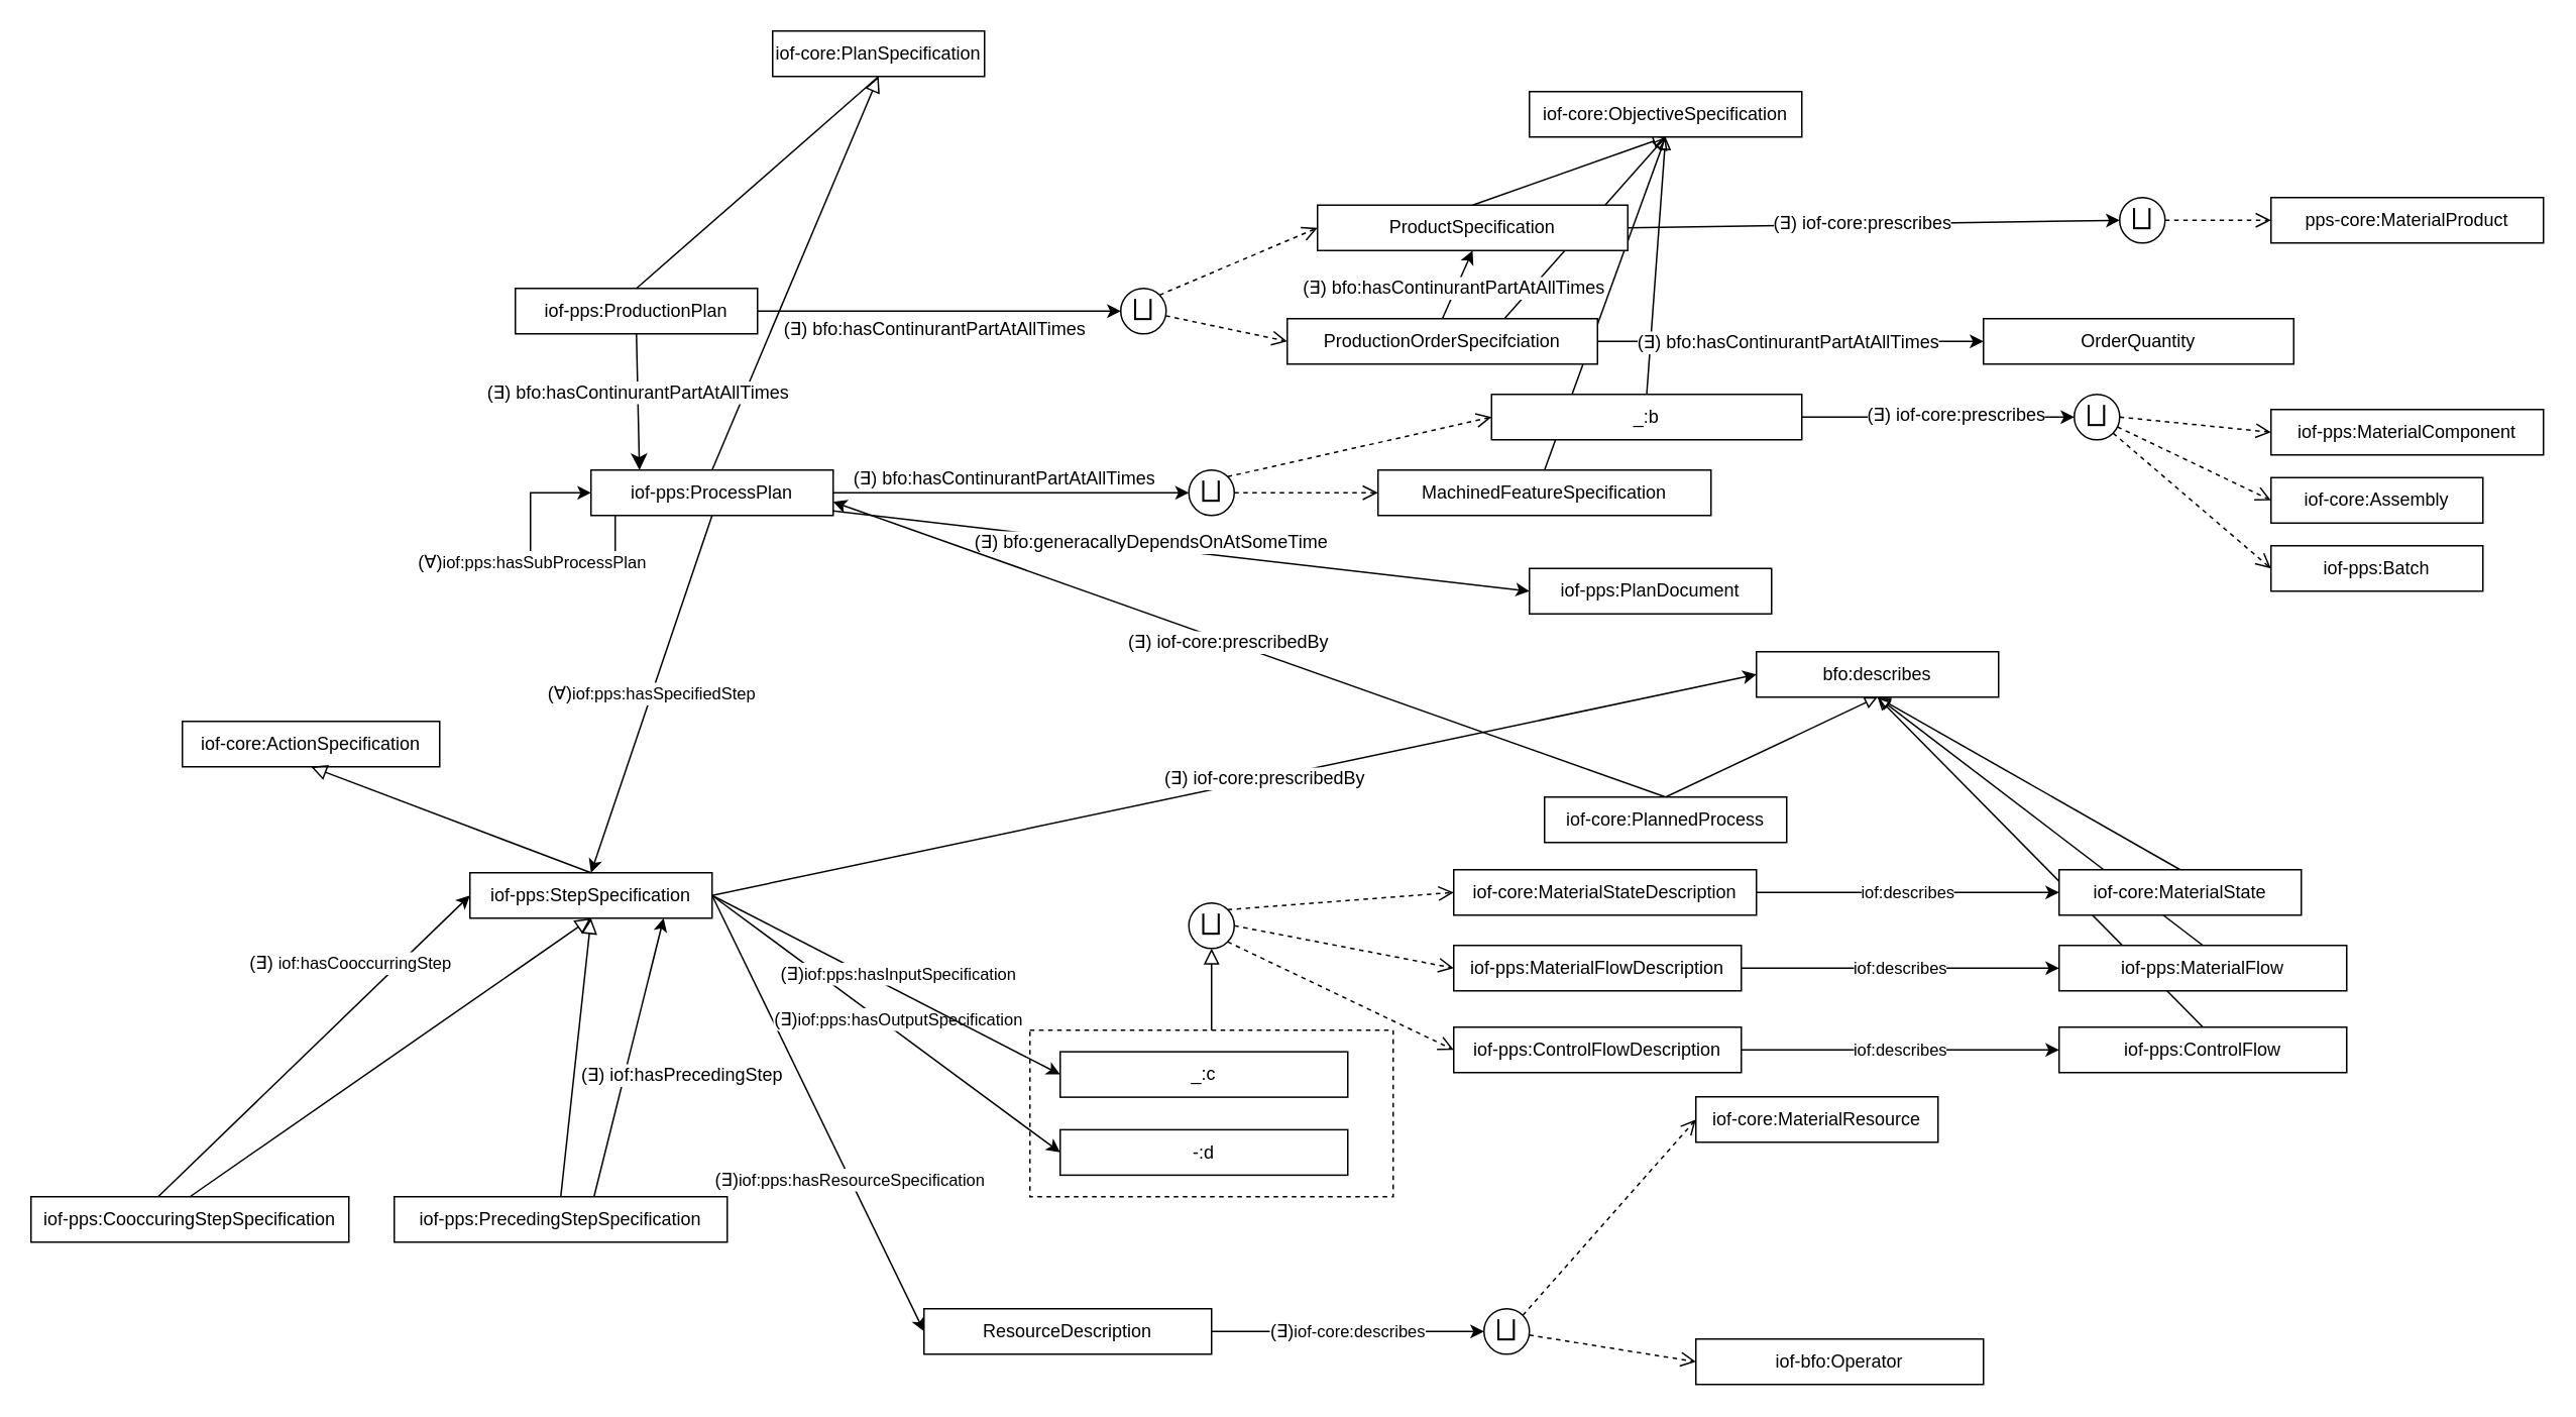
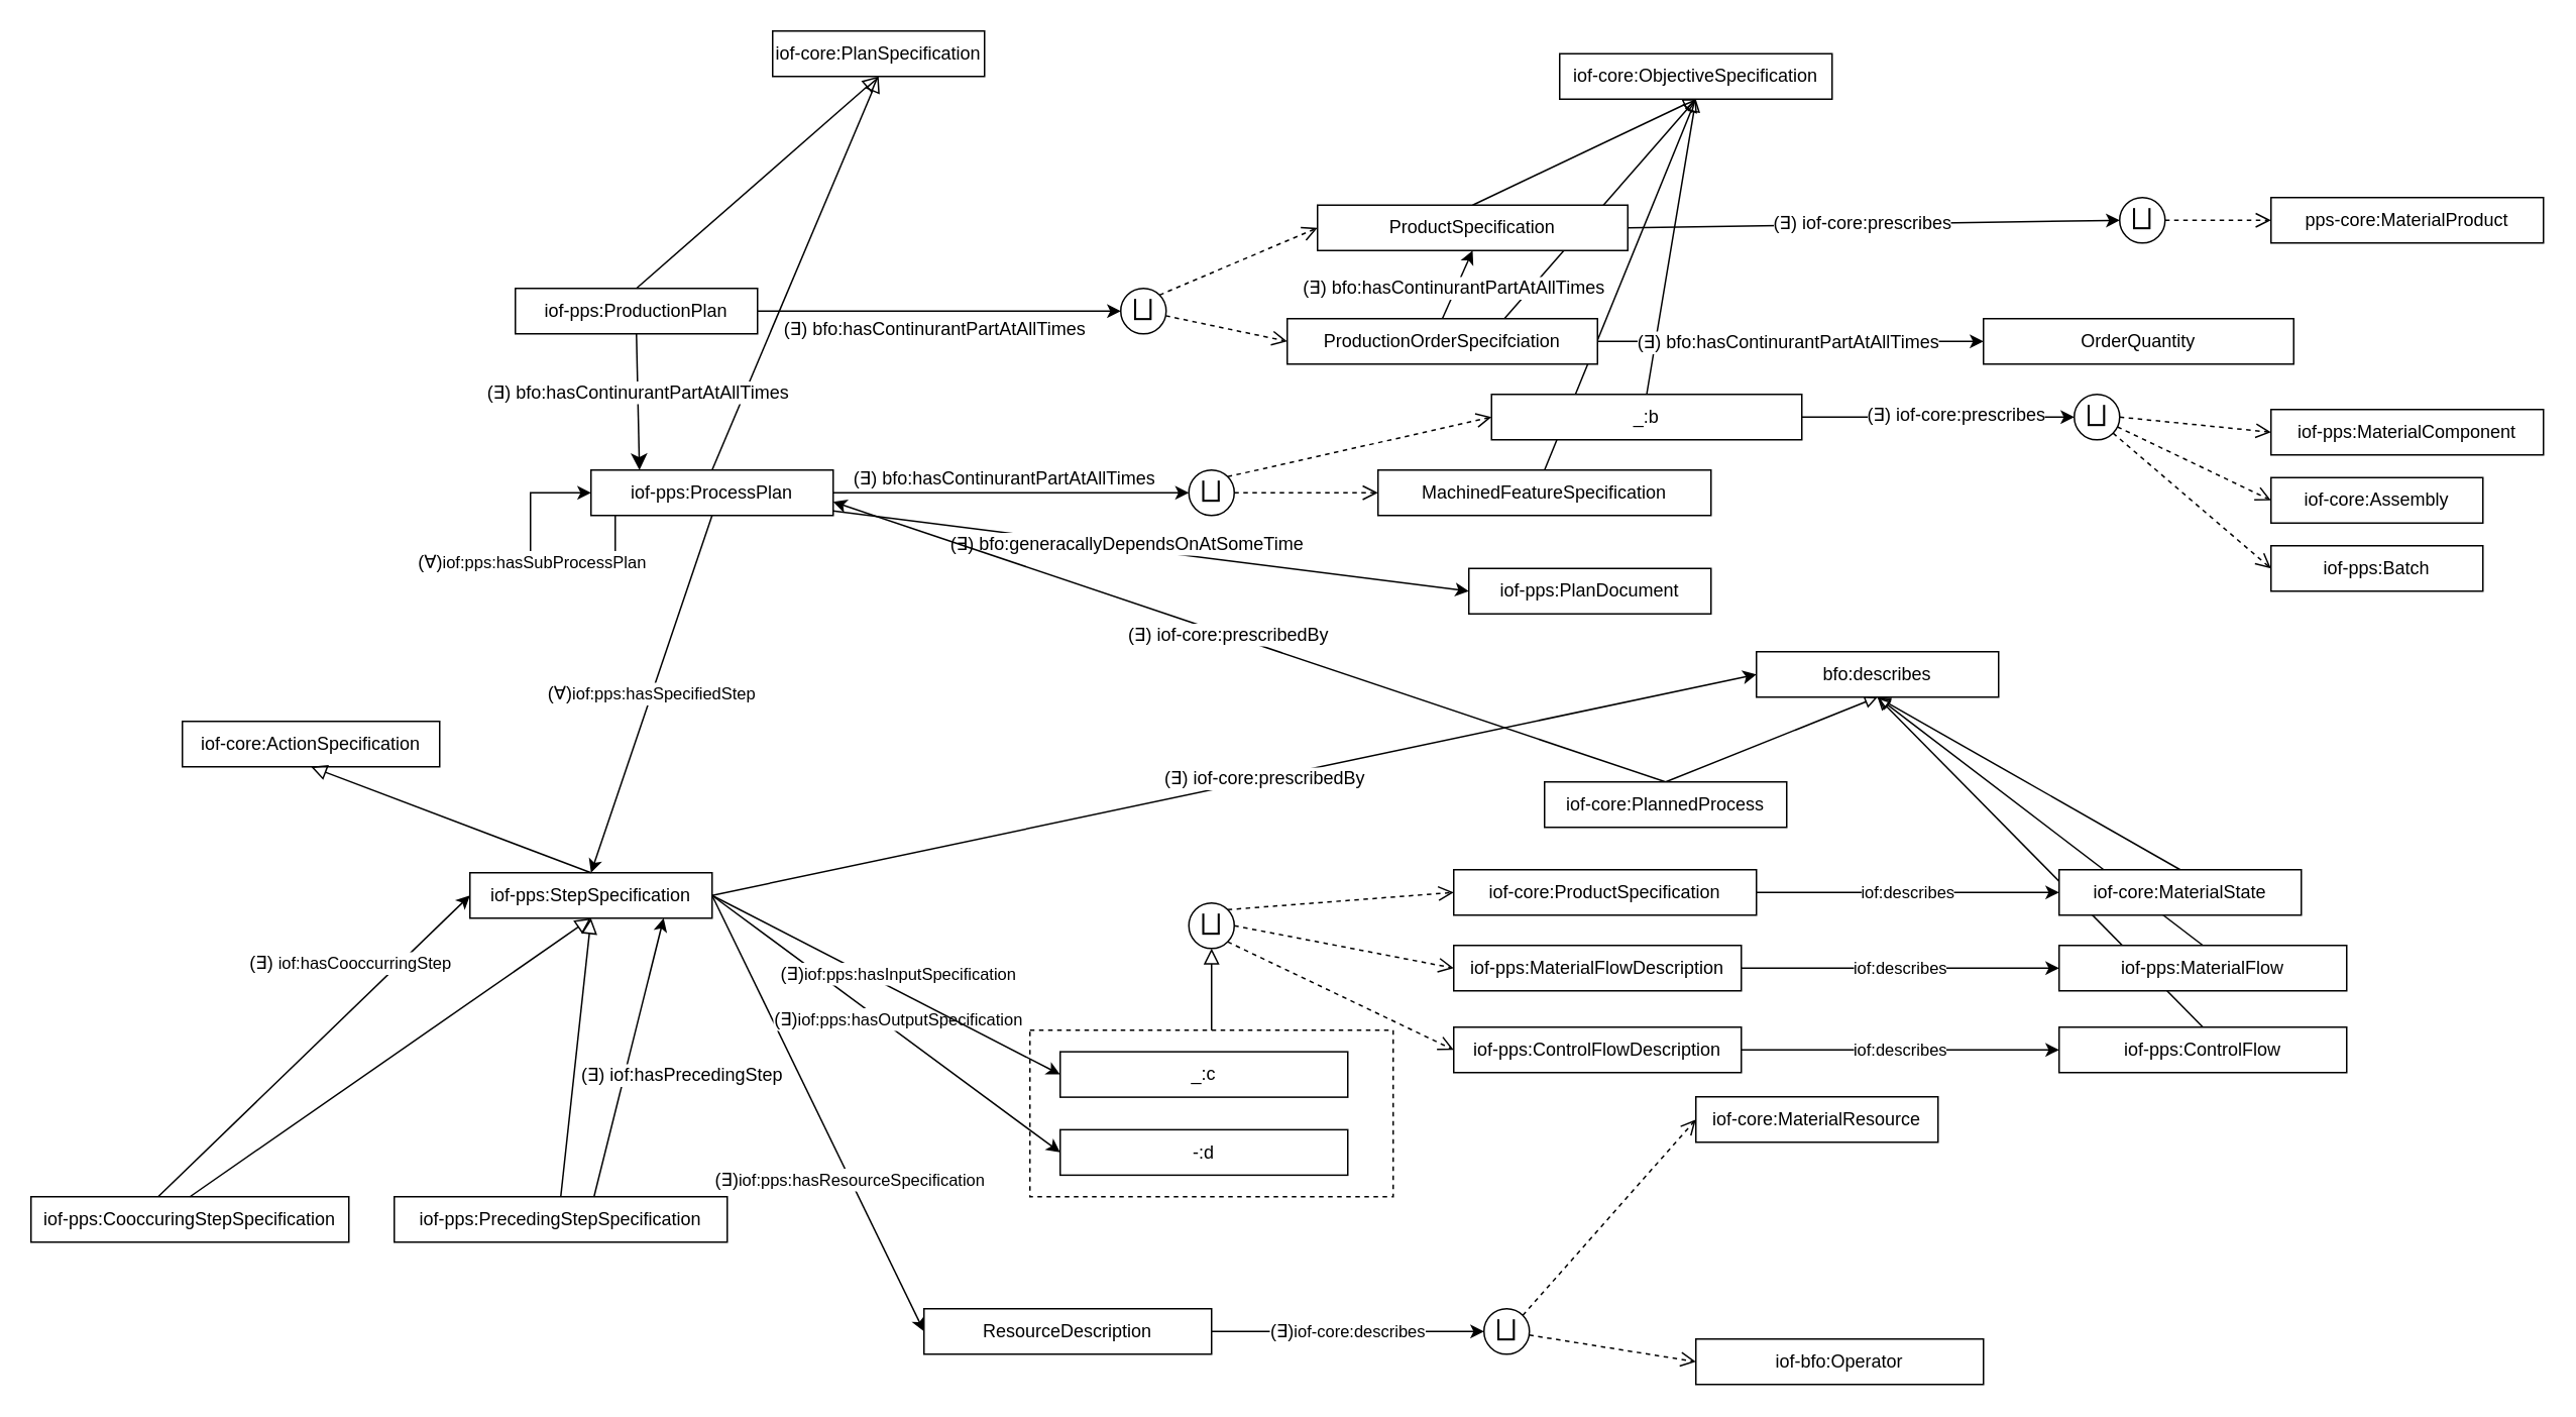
- <mxCell id="16" value="" style="endArrow=none;html=1;fontColor=#000099;exitX=0.5;exitY=0;exitDx=0;exitDy=0;endFill=0;entryX=0.5;entryY=1;entryDx=0;entryDy=0;endSize=8;arcSize=0;rounded=0;" parent="1" source="15" target="10" edge="1"><mxGeometry width="50" height="50" relative="1" as="geometry"><mxPoint x="760" y="200" as="sourcePoint" /><mxPoint x="760" y="130" as="targetPoint" /></mxGeometry></mxCell>
+ <mxCell id="16" value="" style="endArrow=block;html=1;fontColor=#000099;exitX=0.5;exitY=0;exitDx=0;exitDy=0;endFill=0;entryX=0.5;entryY=1;entryDx=0;entryDy=0;endSize=8;arcSize=0;rounded=0;" parent="1" source="15" target="10" edge="1"><mxGeometry width="50" height="50" relative="1" as="geometry"><mxPoint x="760" y="200" as="sourcePoint" /><mxPoint x="760" y="130" as="targetPoint" /></mxGeometry></mxCell>
- <mxCell id="63" value="iof-core:ObjectiveSpecification" style="rounded=0;whiteSpace=wrap;html=1;snapToPoint=1;points=[[0.1,0],[0.2,0],[0.3,0],[0.4,0],[0.5,0],[0.6,0],[0.7,0],[0.8,0],[0.9,0],[0,0.1],[0,0.3],[0,0.5],[0,0.7],[0,0.9],[0.1,1],[0.2,1],[0.3,1],[0.4,1],[0.5,1],[0.6,1],[0.7,1],[0.8,1],[0.9,1],[1,0.1],[1,0.3],[1,0.5],[1,0.7],[1,0.9]];" parent="1" vertex="1"><mxGeometry x="1010" y="60" width="180" height="30" as="geometry" /></mxCell>
+ <mxCell id="63" value="iof-core:ObjectiveSpecification" style="rounded=0;whiteSpace=wrap;html=1;snapToPoint=1;points=[[0.1,0],[0.2,0],[0.3,0],[0.4,0],[0.5,0],[0.6,0],[0.7,0],[0.8,0],[0.9,0],[0,0.1],[0,0.3],[0,0.5],[0,0.7],[0,0.9],[0.1,1],[0.2,1],[0.3,1],[0.4,1],[0.5,1],[0.6,1],[0.7,1],[0.8,1],[0.9,1],[1,0.1],[1,0.3],[1,0.5],[1,0.7],[1,0.9]];" parent="1" vertex="1"><mxGeometry x="1030" y="35" width="180" height="30" as="geometry" /></mxCell>
- <mxCell id="19" value="iof-pps:PlanDocument" style="rounded=0;whiteSpace=wrap;html=1;snapToPoint=1;points=[[0.1,0],[0.2,0],[0.3,0],[0.4,0],[0.5,0],[0.6,0],[0.7,0],[0.8,0],[0.9,0],[0,0.1],[0,0.3],[0,0.5],[0,0.7],[0,0.9],[0.1,1],[0.2,1],[0.3,1],[0.4,1],[0.5,1],[0.6,1],[0.7,1],[0.8,1],[0.9,1],[1,0.1],[1,0.3],[1,0.5],[1,0.7],[1,0.9]];" parent="1" vertex="1"><mxGeometry x="1010" y="375" width="160" height="30" as="geometry" /></mxCell>
+ <mxCell id="19" value="iof-pps:PlanDocument" style="rounded=0;whiteSpace=wrap;html=1;snapToPoint=1;points=[[0.1,0],[0.2,0],[0.3,0],[0.4,0],[0.5,0],[0.6,0],[0.7,0],[0.8,0],[0.9,0],[0,0.1],[0,0.3],[0,0.5],[0,0.7],[0,0.9],[0.1,1],[0.2,1],[0.3,1],[0.4,1],[0.5,1],[0.6,1],[0.7,1],[0.8,1],[0.9,1],[1,0.1],[1,0.3],[1,0.5],[1,0.7],[1,0.9]];" parent="1" vertex="1"><mxGeometry x="970" y="375" width="160" height="30" as="geometry" /></mxCell>
- <mxCell id="36" value="iof-core:PlannedProcess" style="rounded=0;whiteSpace=wrap;html=1;snapToPoint=1;points=[[0.1,0],[0.2,0],[0.3,0],[0.4,0],[0.5,0],[0.6,0],[0.7,0],[0.8,0],[0.9,0],[0,0.1],[0,0.3],[0,0.5],[0,0.7],[0,0.9],[0.1,1],[0.2,1],[0.3,1],[0.4,1],[0.5,1],[0.6,1],[0.7,1],[0.8,1],[0.9,1],[1,0.1],[1,0.3],[1,0.5],[1,0.7],[1,0.9]];" parent="1" vertex="1"><mxGeometry x="1020" y="526" width="160" height="30" as="geometry" /></mxCell>
+ <mxCell id="36" value="iof-core:PlannedProcess" style="rounded=0;whiteSpace=wrap;html=1;snapToPoint=1;points=[[0.1,0],[0.2,0],[0.3,0],[0.4,0],[0.5,0],[0.6,0],[0.7,0],[0.8,0],[0.9,0],[0,0.1],[0,0.3],[0,0.5],[0,0.7],[0,0.9],[0.1,1],[0.2,1],[0.3,1],[0.4,1],[0.5,1],[0.6,1],[0.7,1],[0.8,1],[0.9,1],[1,0.1],[1,0.3],[1,0.5],[1,0.7],[1,0.9]];" parent="1" vertex="1"><mxGeometry x="1020" y="516" width="160" height="30" as="geometry" /></mxCell>
- <mxCell id="85" value="iof-core:MaterialStateDescription" style="rounded=0;whiteSpace=wrap;html=1;snapToPoint=1;points=[[0.1,0],[0.2,0],[0.3,0],[0.4,0],[0.5,0],[0.6,0],[0.7,0],[0.8,0],[0.9,0],[0,0.1],[0,0.3],[0,0.5],[0,0.7],[0,0.9],[0.1,1],[0.2,1],[0.3,1],[0.4,1],[0.5,1],[0.6,1],[0.7,1],[0.8,1],[0.9,1],[1,0.1],[1,0.3],[1,0.5],[1,0.7],[1,0.9]];" vertex="1" parent="1"><mxGeometry x="960" y="574" width="200" height="30" as="geometry" /></mxCell>
+ <mxCell id="85" value="iof-core:ProductSpecification" style="rounded=0;whiteSpace=wrap;html=1;snapToPoint=1;points=[[0.1,0],[0.2,0],[0.3,0],[0.4,0],[0.5,0],[0.6,0],[0.7,0],[0.8,0],[0.9,0],[0,0.1],[0,0.3],[0,0.5],[0,0.7],[0,0.9],[0.1,1],[0.2,1],[0.3,1],[0.4,1],[0.5,1],[0.6,1],[0.7,1],[0.8,1],[0.9,1],[1,0.1],[1,0.3],[1,0.5],[1,0.7],[1,0.9]];" vertex="1" parent="1"><mxGeometry x="960" y="574" width="200" height="30" as="geometry" /></mxCell>
